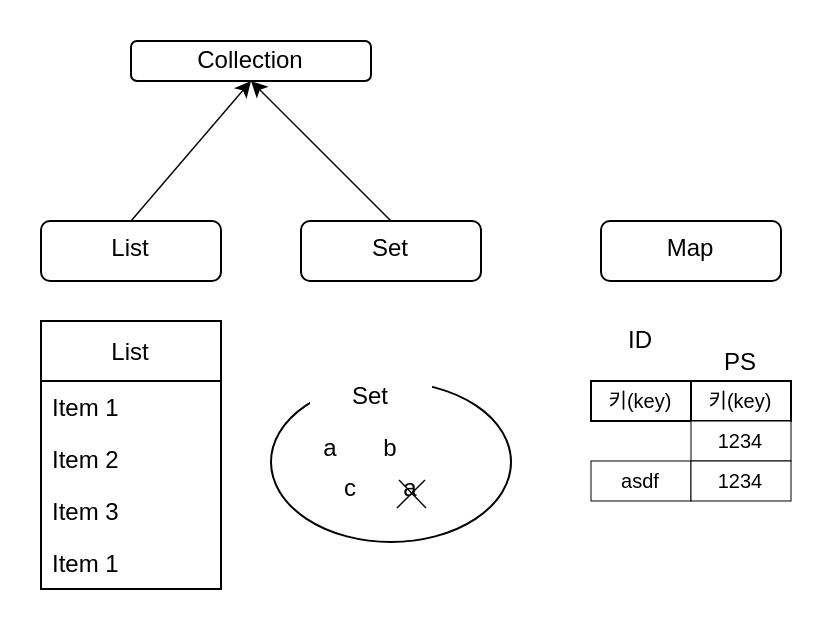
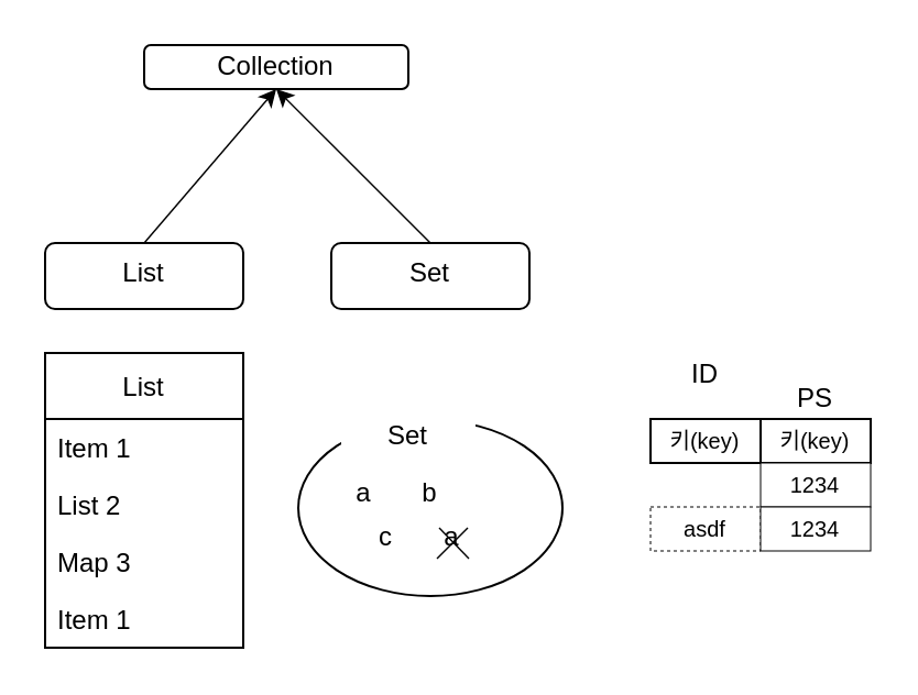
- <mxCell id="17" value="Map" style="rounded=1;whiteSpace=wrap;html=1;verticalAlign=top;" parent="1" vertex="1"><mxGeometry x="300" width="90" height="30" as="geometry" y="110" /></mxCell>
- <mxCell id="4" value="Item 2" style="text;strokeColor=none;fillColor=none;align=left;verticalAlign=top;spacingLeft=4;spacingRight=4;overflow=hidden;rotatable=0;points=[[0,0.5],[1,0.5]];portConstraint=eastwest;" parent="2" vertex="1"><mxGeometry y="56" width="90" height="26" as="geometry" /></mxCell>
+ <mxCell id="4" value="List 2" style="text;strokeColor=none;fillColor=none;align=left;verticalAlign=top;spacingLeft=4;spacingRight=4;overflow=hidden;rotatable=0;points=[[0,0.5],[1,0.5]];portConstraint=eastwest;" parent="2" vertex="1"><mxGeometry y="56" width="90" height="26" as="geometry" /></mxCell>
- <mxCell id="21" value="&lt;font style=&quot;font-size: 10px&quot;&gt;asdf&lt;/font&gt;" style="rounded=0;whiteSpace=wrap;html=1;strokeColor=#000000;verticalAlign=middle;strokeWidth=0.5;" parent="1" vertex="1"><mxGeometry x="295" y="230" width="50" height="20" as="geometry" /></mxCell>
+ <mxCell id="21" value="&lt;font style=&quot;font-size: 10px&quot;&gt;asdf&lt;/font&gt;" style="rounded=0;whiteSpace=wrap;html=1;strokeColor=#000000;verticalAlign=middle;strokeWidth=0.5;dashed=1;" parent="1" vertex="1"><mxGeometry x="295" y="230" width="50" height="20" as="geometry" /></mxCell>
- <mxCell id="5" value="Item 3" style="text;strokeColor=none;fillColor=none;align=left;verticalAlign=top;spacingLeft=4;spacingRight=4;overflow=hidden;rotatable=0;points=[[0,0.5],[1,0.5]];portConstraint=eastwest;" parent="2" vertex="1"><mxGeometry y="82" width="90" height="26" as="geometry" /></mxCell>
+ <mxCell id="5" value="Map 3" style="text;strokeColor=none;fillColor=none;align=left;verticalAlign=top;spacingLeft=4;spacingRight=4;overflow=hidden;rotatable=0;points=[[0,0.5],[1,0.5]];portConstraint=eastwest;" parent="2" vertex="1"><mxGeometry y="82" width="90" height="26" as="geometry" /></mxCell>
